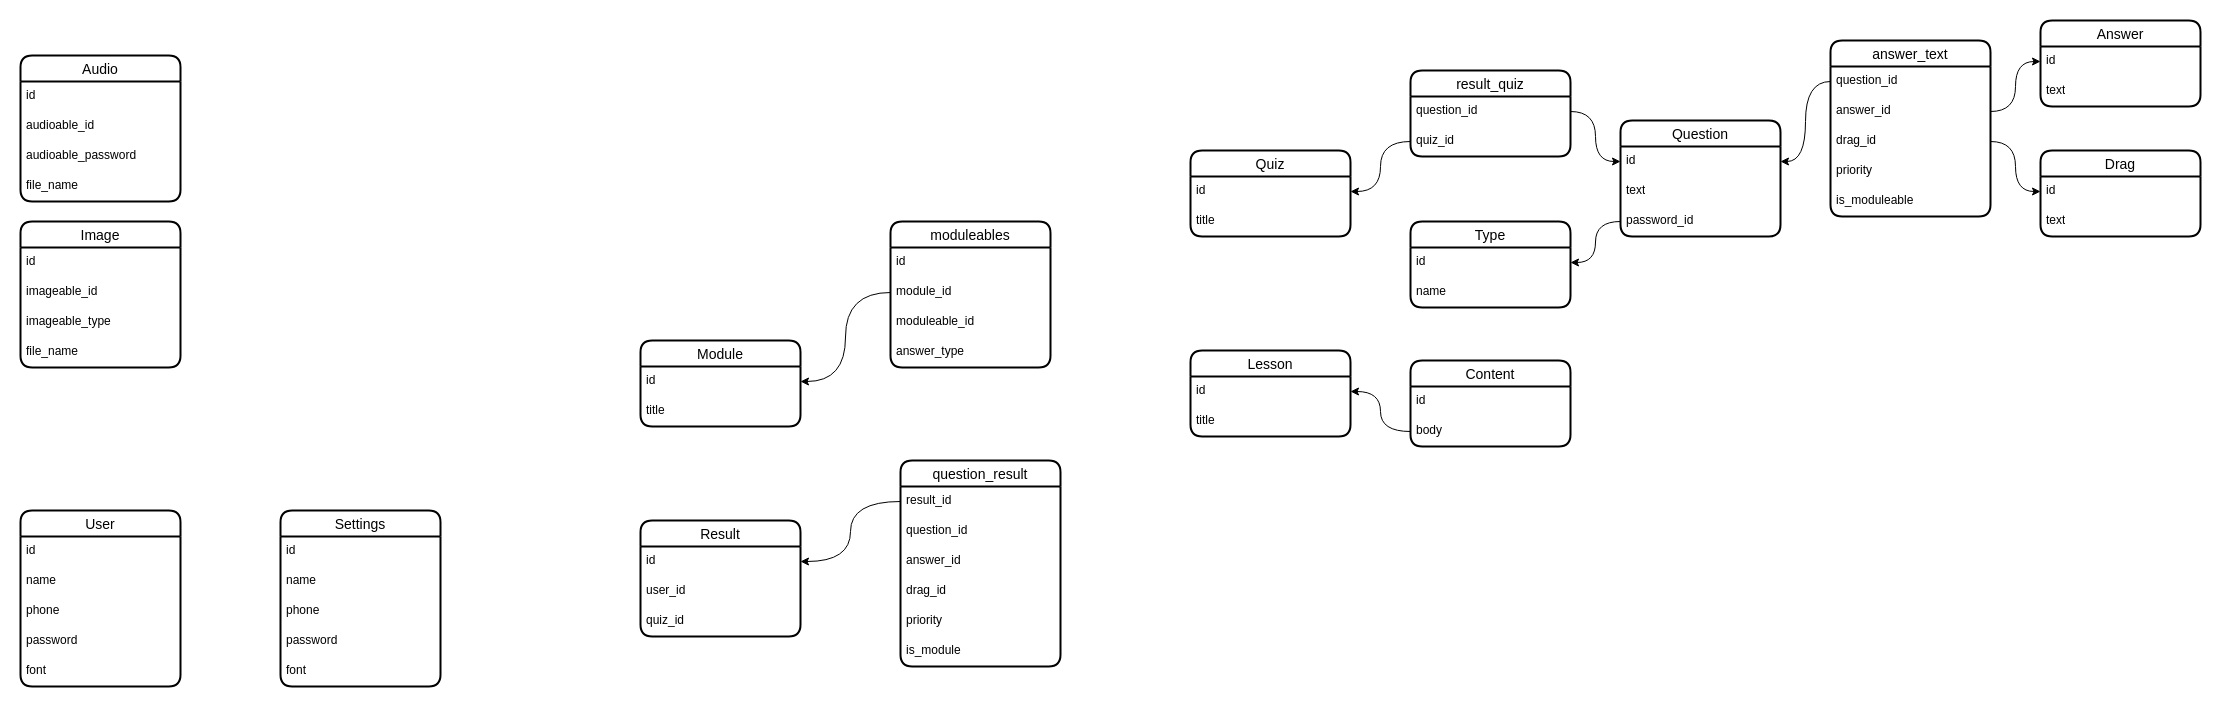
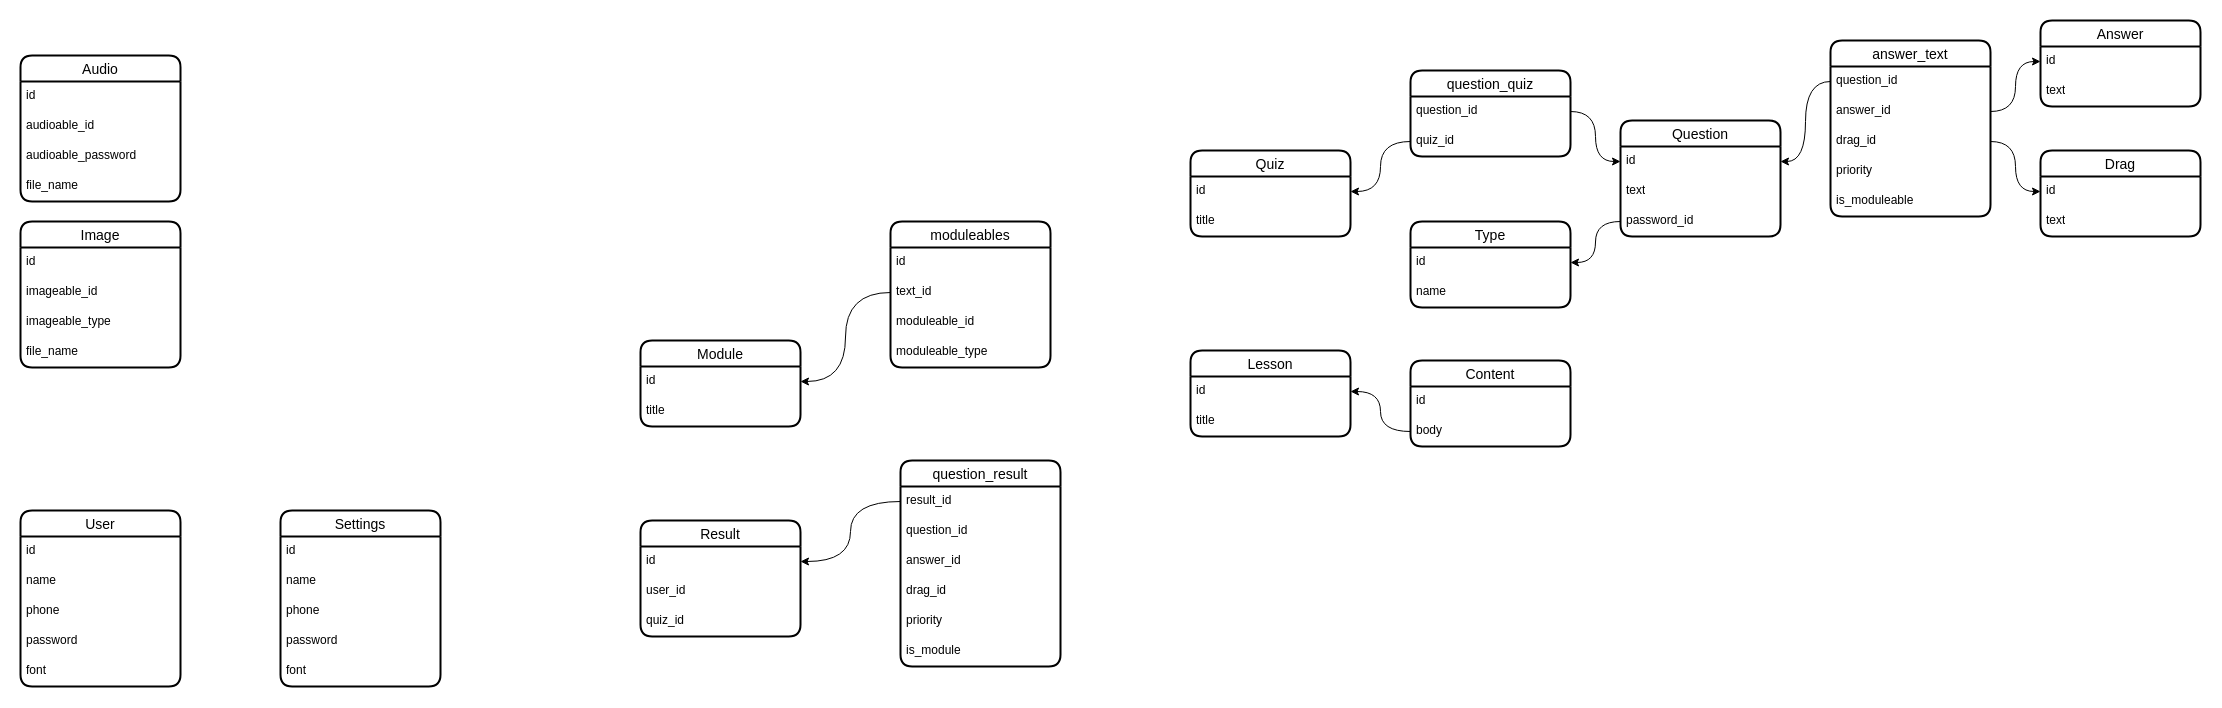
- <mxCell id="36" value="result_quiz" style="swimlane;fontStyle=0;childLayout=stackLayout;horizontal=1;startSize=26;horizontalStack=0;resizeParent=1;resizeParentMax=0;resizeLast=0;collapsible=1;marginBottom=0;align=center;fontSize=14;strokeWidth=2;rounded=1;shadow=0;glass=0;swimlaneLine=1;" parent="1" vertex="1"><mxGeometry x="1410" y="70" width="160" height="86" as="geometry" /></mxCell>
+ <mxCell id="36" value="question_quiz" style="swimlane;fontStyle=0;childLayout=stackLayout;horizontal=1;startSize=26;horizontalStack=0;resizeParent=1;resizeParentMax=0;resizeLast=0;collapsible=1;marginBottom=0;align=center;fontSize=14;strokeWidth=2;rounded=1;shadow=0;glass=0;swimlaneLine=1;" parent="1" vertex="1"><mxGeometry x="1410" y="70" width="160" height="86" as="geometry" /></mxCell>
- <mxCell id="63" value="module_id" style="text;strokeColor=none;fillColor=none;spacingLeft=4;spacingRight=4;overflow=hidden;rotatable=0;points=[[0,0.5],[1,0.5]];portConstraint=eastwest;fontSize=12;whiteSpace=wrap;html=1;" vertex="1" parent="61"><mxGeometry y="56" width="160" height="30" as="geometry" /></mxCell>
+ <mxCell id="63" value="text_id" style="text;strokeColor=none;fillColor=none;spacingLeft=4;spacingRight=4;overflow=hidden;rotatable=0;points=[[0,0.5],[1,0.5]];portConstraint=eastwest;fontSize=12;whiteSpace=wrap;html=1;" vertex="1" parent="61"><mxGeometry y="56" width="160" height="30" as="geometry" /></mxCell>
- <mxCell id="65" value="answer_type" style="text;strokeColor=none;fillColor=none;spacingLeft=4;spacingRight=4;overflow=hidden;rotatable=0;points=[[0,0.5],[1,0.5]];portConstraint=eastwest;fontSize=12;whiteSpace=wrap;html=1;" vertex="1" parent="61"><mxGeometry y="116" width="160" height="30" as="geometry" /></mxCell>
+ <mxCell id="65" value="moduleable_type" style="text;strokeColor=none;fillColor=none;spacingLeft=4;spacingRight=4;overflow=hidden;rotatable=0;points=[[0,0.5],[1,0.5]];portConstraint=eastwest;fontSize=12;whiteSpace=wrap;html=1;" vertex="1" parent="61"><mxGeometry y="116" width="160" height="30" as="geometry" /></mxCell>
